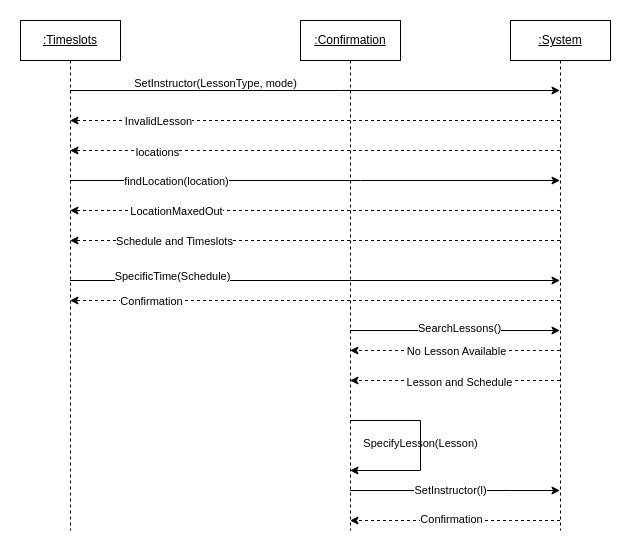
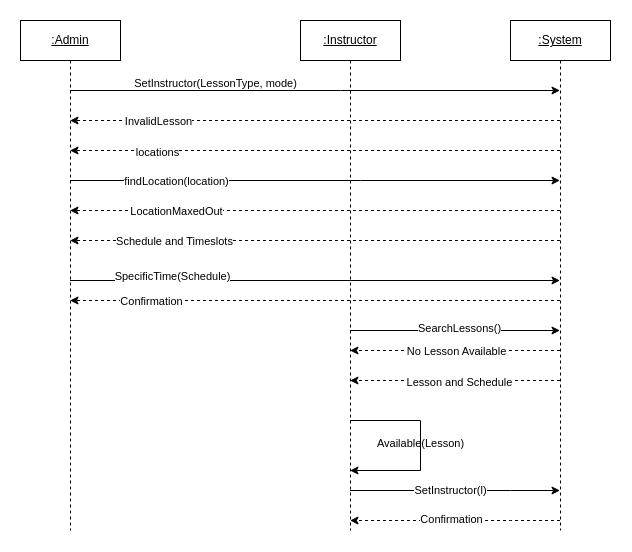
- <mxCell id="2" value="&lt;u&gt;:Timeslots&lt;/u&gt;" style="shape=umlLifeline;perimeter=lifelinePerimeter;whiteSpace=wrap;html=1;container=1;dropTarget=0;collapsible=0;recursiveResize=0;outlineConnect=0;portConstraint=eastwest;newEdgeStyle={&quot;curved&quot;:0,&quot;rounded&quot;:0};" parent="1" vertex="1"><mxGeometry x="20" y="20" width="100" height="510" as="geometry" /></mxCell>
+ <mxCell id="2" value="&lt;u&gt;:Admin&lt;/u&gt;" style="shape=umlLifeline;perimeter=lifelinePerimeter;whiteSpace=wrap;html=1;container=1;dropTarget=0;collapsible=0;recursiveResize=0;outlineConnect=0;portConstraint=eastwest;newEdgeStyle={&quot;curved&quot;:0,&quot;rounded&quot;:0};" parent="1" vertex="1"><mxGeometry x="20" y="20" width="100" height="510" as="geometry" /></mxCell>
- <mxCell id="3" value="&lt;u&gt;:Confirmation&lt;/u&gt;" style="shape=umlLifeline;perimeter=lifelinePerimeter;whiteSpace=wrap;html=1;container=1;dropTarget=0;collapsible=0;recursiveResize=0;outlineConnect=0;portConstraint=eastwest;newEdgeStyle={&quot;curved&quot;:0,&quot;rounded&quot;:0};" parent="1" vertex="1"><mxGeometry x="300" y="20" width="100" height="510" as="geometry" /></mxCell>
+ <mxCell id="3" value="&lt;u&gt;:Instructor&lt;/u&gt;" style="shape=umlLifeline;perimeter=lifelinePerimeter;whiteSpace=wrap;html=1;container=1;dropTarget=0;collapsible=0;recursiveResize=0;outlineConnect=0;portConstraint=eastwest;newEdgeStyle={&quot;curved&quot;:0,&quot;rounded&quot;:0};" parent="1" vertex="1"><mxGeometry x="300" y="20" width="100" height="510" as="geometry" /></mxCell>
- <mxCell id="30" value="&lt;font style=&quot;font-size: 11px;&quot;&gt;SpecifyLesson(Lesson)&lt;/font&gt;" style="text;html=1;align=center;verticalAlign=middle;resizable=0;points=[];autosize=1;strokeColor=none;fillColor=none;" vertex="1" parent="1"><mxGeometry x="350" y="428" width="140" height="30" as="geometry" /></mxCell>
+ <mxCell id="30" value="&lt;font style=&quot;font-size: 11px;&quot;&gt;Available(Lesson)&lt;/font&gt;" style="text;html=1;align=center;verticalAlign=middle;resizable=0;points=[];autosize=1;strokeColor=none;fillColor=none;" vertex="1" parent="1"><mxGeometry x="350" y="428" width="140" height="30" as="geometry" /></mxCell>
